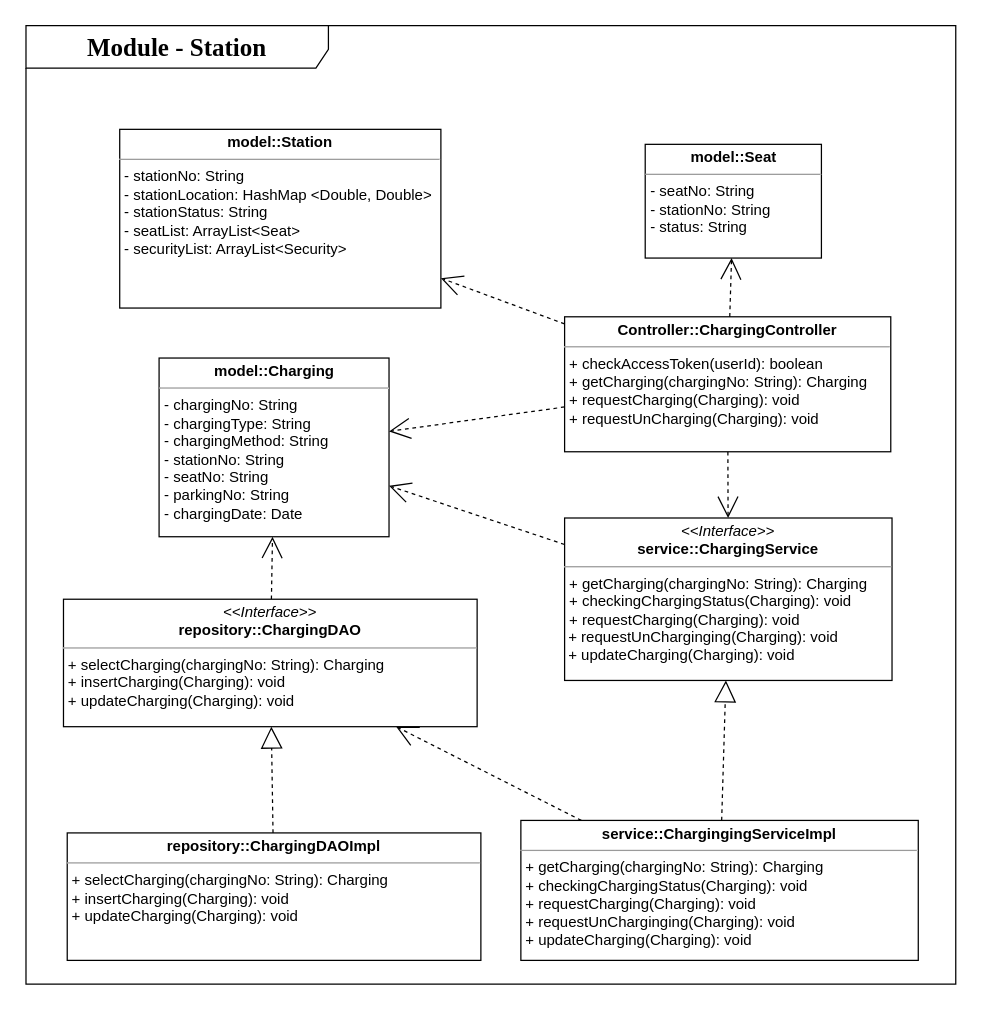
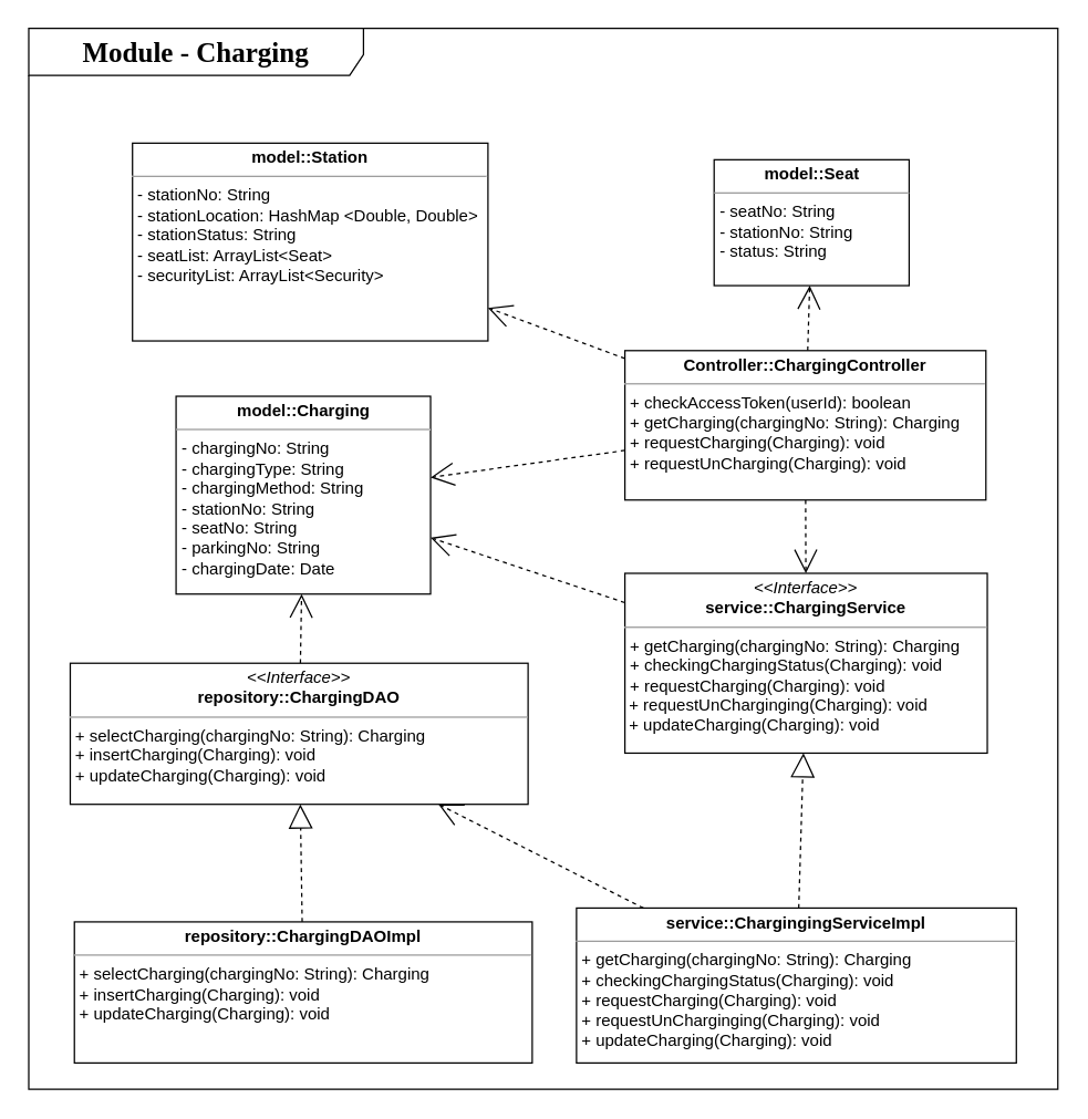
- <mxCell id="2" value="&lt;b&gt;Module - Station&lt;/b&gt;" style="shape=umlFrame;whiteSpace=wrap;html=1;pointerEvents=0;hachureGap=4;fontFamily=Architects Daughter;fontSource=https%3A%2F%2Ffonts.googleapis.com%2Fcss%3Ffamily%3DArchitects%2BDaughter;fontSize=20;width=242;height=34;labelBackgroundColor=none;rounded=0;" vertex="1" parent="1"><mxGeometry x="20" y="20" width="744" height="767" as="geometry" /></mxCell>
+ <mxCell id="2" value="&lt;b&gt;Module - Charging&lt;/b&gt;" style="shape=umlFrame;whiteSpace=wrap;html=1;pointerEvents=0;hachureGap=4;fontFamily=Architects Daughter;fontSource=https%3A%2F%2Ffonts.googleapis.com%2Fcss%3Ffamily%3DArchitects%2BDaughter;fontSize=20;width=242;height=34;labelBackgroundColor=none;rounded=0;" vertex="1" parent="1"><mxGeometry x="20" y="20" width="744" height="767" as="geometry" /></mxCell>
